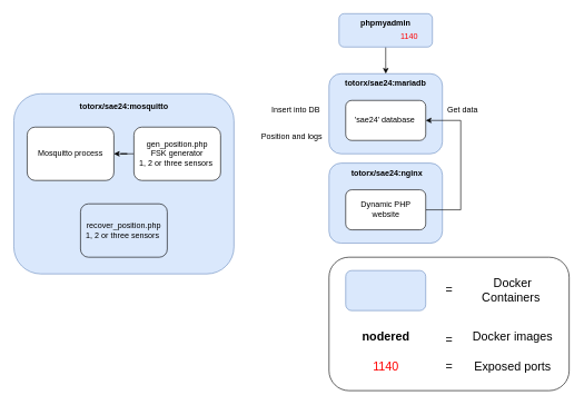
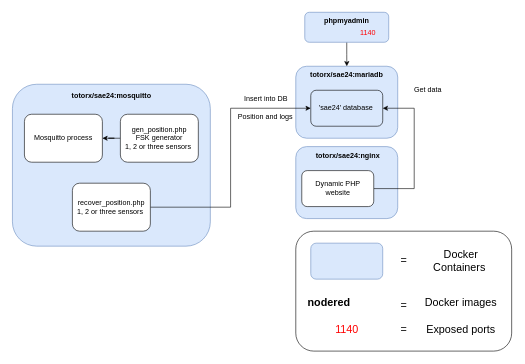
- <mxCell id="30" value="Get data" style="text;html=1;strokeColor=none;fillColor=none;align=center;verticalAlign=middle;whiteSpace=wrap;rounded=0;" vertex="1" parent="1"><mxGeometry x="662.5" y="150" width="60" height="30" as="geometry" /></mxCell>
+ <mxCell id="30" value="Get data" style="text;html=1;strokeColor=none;fillColor=none;align=center;verticalAlign=middle;whiteSpace=wrap;rounded=0;" vertex="1" parent="1"><mxGeometry x="682.5" y="135" width="60" height="30" as="geometry" /></mxCell>
- <mxCell id="10" value="'sae24' database&amp;nbsp;" style="rounded=1;whiteSpace=wrap;html=1;" parent="1" vertex="1"><mxGeometry x="517.5" y="150" width="120" height="60" as="geometry" /></mxCell>
+ <mxCell id="10" value="'sae24' database&amp;nbsp;" style="rounded=1;whiteSpace=wrap;html=1;fillColor=#dae8fc;" parent="1" vertex="1"><mxGeometry x="517.5" y="150" width="120" height="60" as="geometry" /></mxCell>
- <mxCell id="32" value="Position and logs" style="text;html=1;strokeColor=none;fillColor=none;align=center;verticalAlign=middle;whiteSpace=wrap;rounded=0;" vertex="1" parent="1"><mxGeometry x="387.5" y="190" width="97.5" height="30" as="geometry" /></mxCell>
+ <mxCell id="32" value="Position and logs" style="text;html=1;strokeColor=none;fillColor=none;align=center;verticalAlign=middle;whiteSpace=wrap;rounded=0;" vertex="1" parent="1"><mxGeometry x="392.5" y="180" width="97.5" height="30" as="geometry" /></mxCell>
+ <mxCell id="24" style="edgeStyle=orthogonalEdgeStyle;rounded=0;orthogonalLoop=1;jettySize=auto;html=1;entryX=0;entryY=0.5;entryDx=0;entryDy=0;" edge="1" parent="1" source="25" target="10"><mxGeometry relative="1" as="geometry" /></mxCell>
- <mxCell id="29" value="Dynamic PHP website" style="rounded=1;whiteSpace=wrap;html=1;" vertex="1" parent="1"><mxGeometry x="517.5" y="284" width="120" height="60" as="geometry" /></mxCell>
+ <mxCell id="29" value="Dynamic PHP website" style="rounded=1;whiteSpace=wrap;html=1;" vertex="1" parent="1"><mxGeometry x="502.5" y="284" width="120" height="60" as="geometry" /></mxCell>
- <mxCell id="25" value="recover_position.php&lt;br&gt;1, 2 or three sensors&amp;nbsp;" style="rounded=1;whiteSpace=wrap;html=1;fillColor=#dae8fc;" vertex="1" parent="1"><mxGeometry x="120" y="305" width="130" height="80" as="geometry" /></mxCell>
+ <mxCell id="25" value="recover_position.php&lt;br&gt;1, 2 or three sensors&amp;nbsp;" style="rounded=1;whiteSpace=wrap;html=1;" vertex="1" parent="1"><mxGeometry x="120" y="305" width="130" height="80" as="geometry" /></mxCell>
- <mxCell id="14" value="&lt;b&gt;nodered&lt;/b&gt;" style="text;html=1;strokeColor=none;fillColor=none;align=center;verticalAlign=middle;whiteSpace=wrap;rounded=0;fontSize=18;" parent="1" vertex="1"><mxGeometry x="547.5" y="490" width="60" height="30" as="geometry" /></mxCell>
+ <mxCell id="14" value="&lt;b&gt;nodered&lt;/b&gt;" style="text;html=1;strokeColor=none;fillColor=none;align=center;verticalAlign=middle;whiteSpace=wrap;rounded=0;fontSize=18;" parent="1" vertex="1"><mxGeometry x="517.5" y="490" width="60" height="30" as="geometry" /></mxCell>
